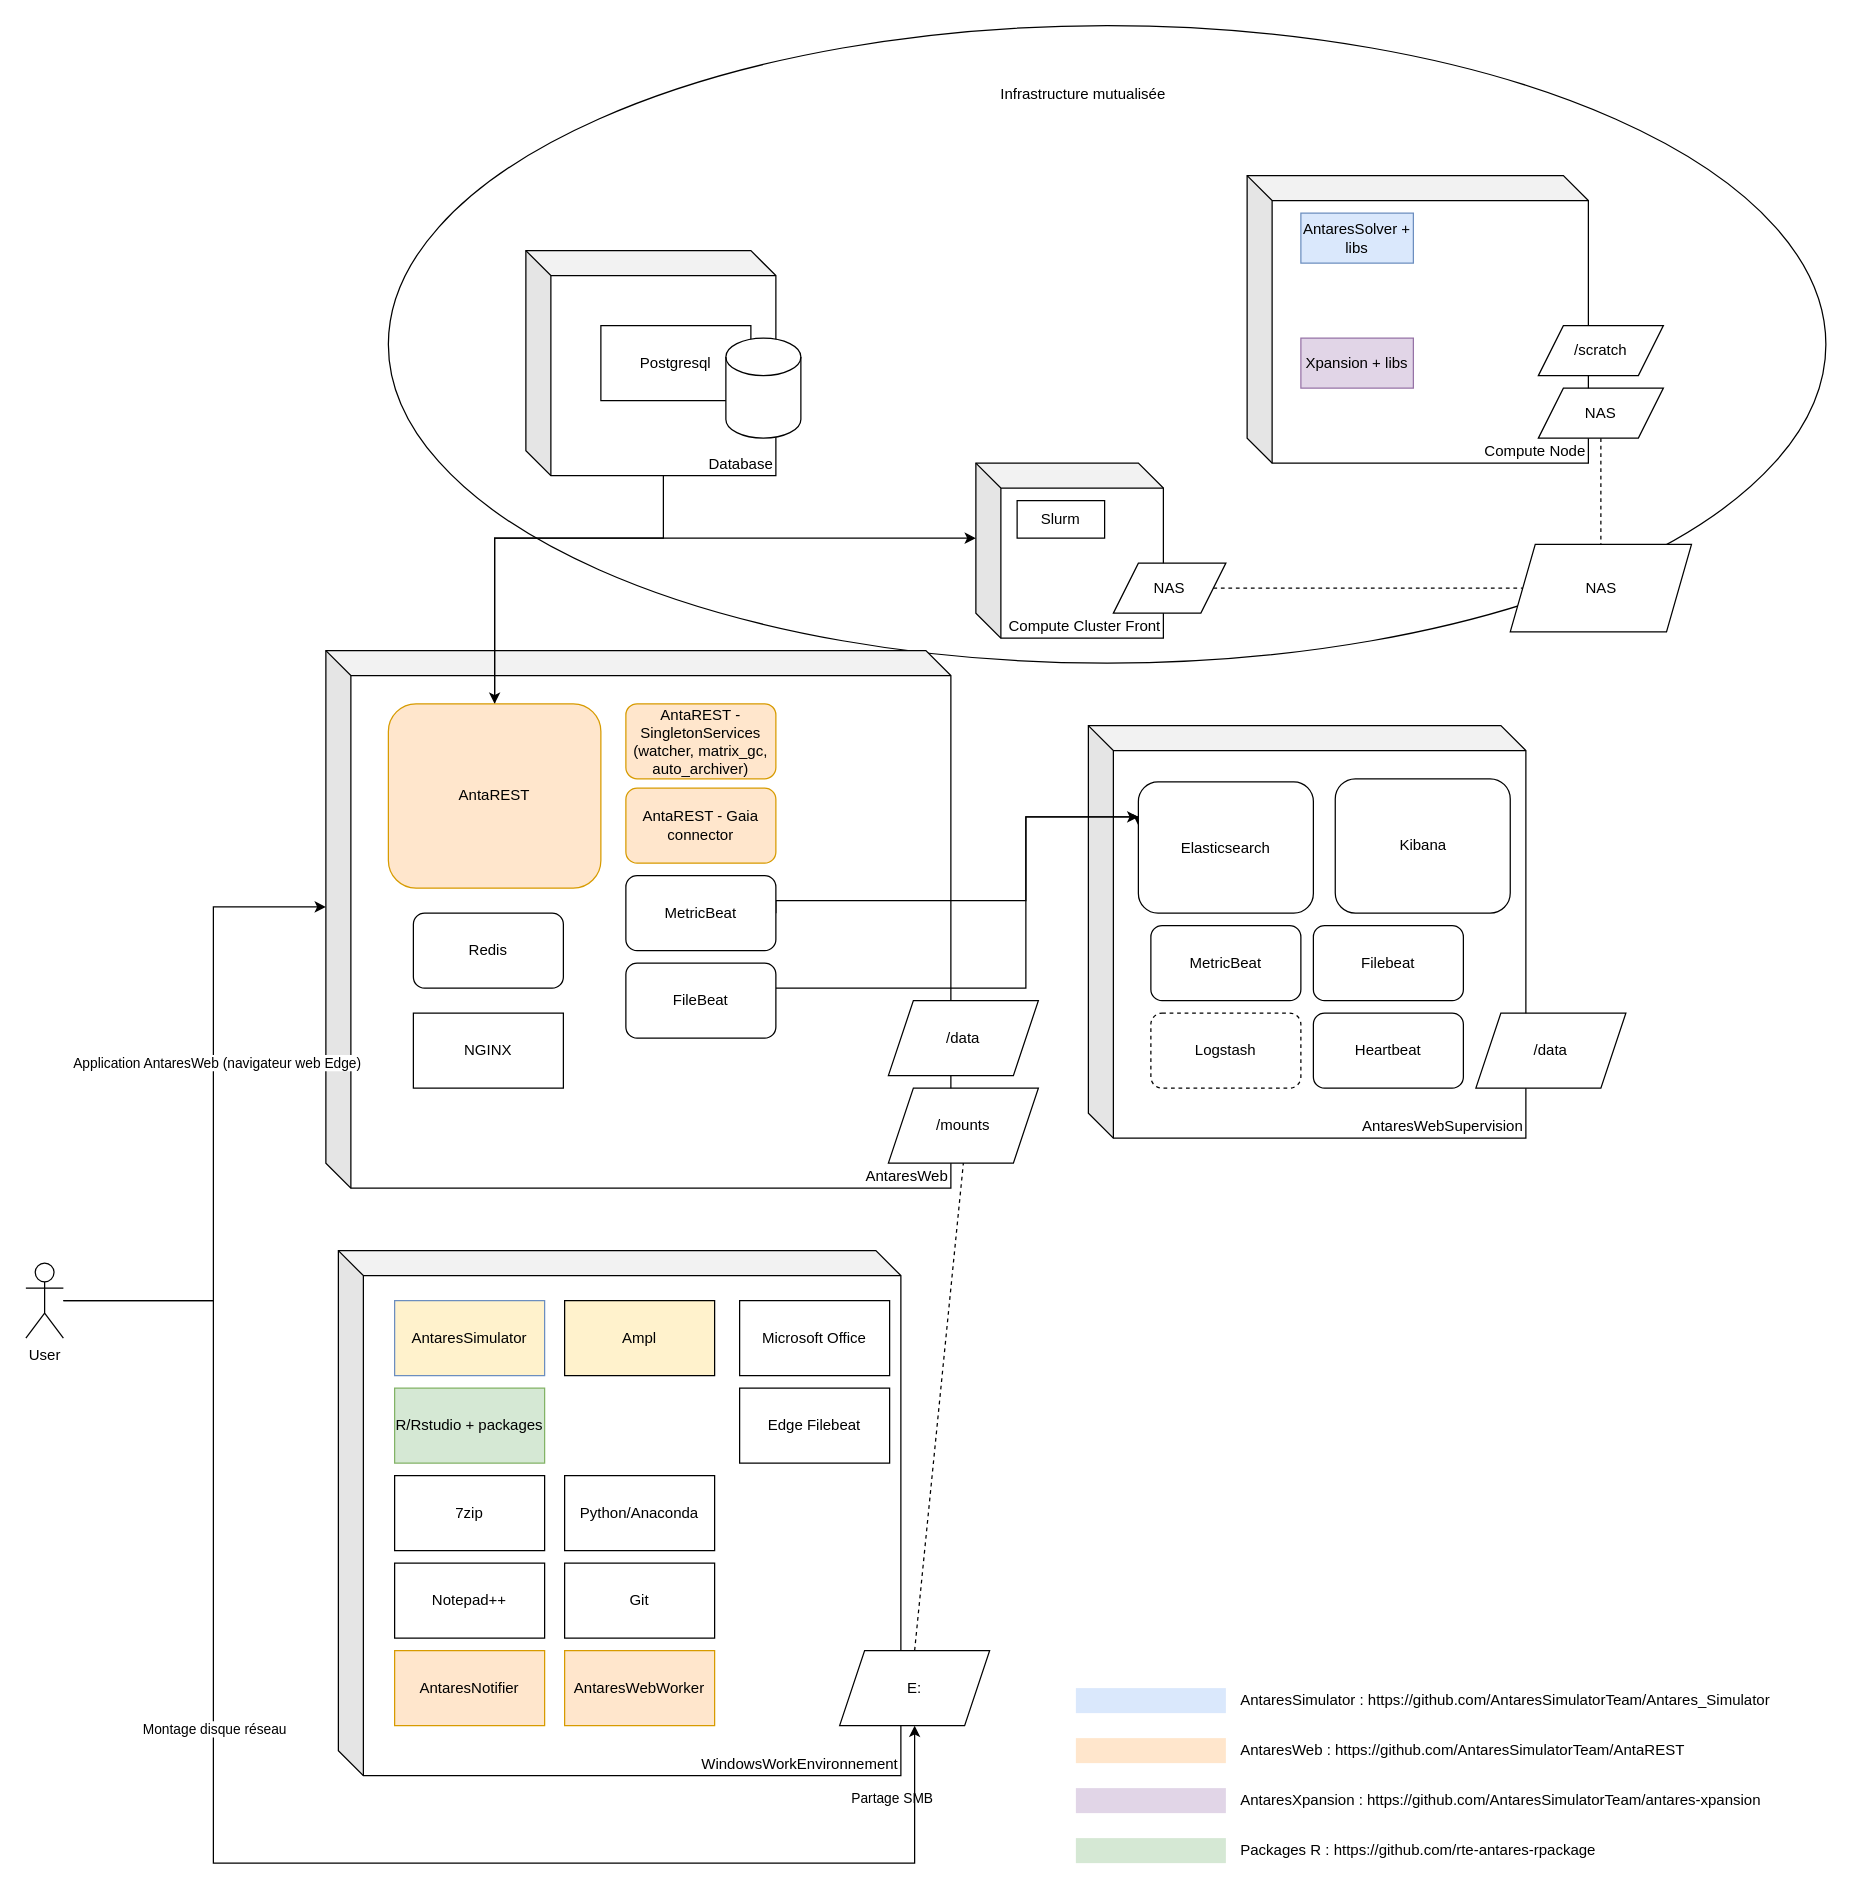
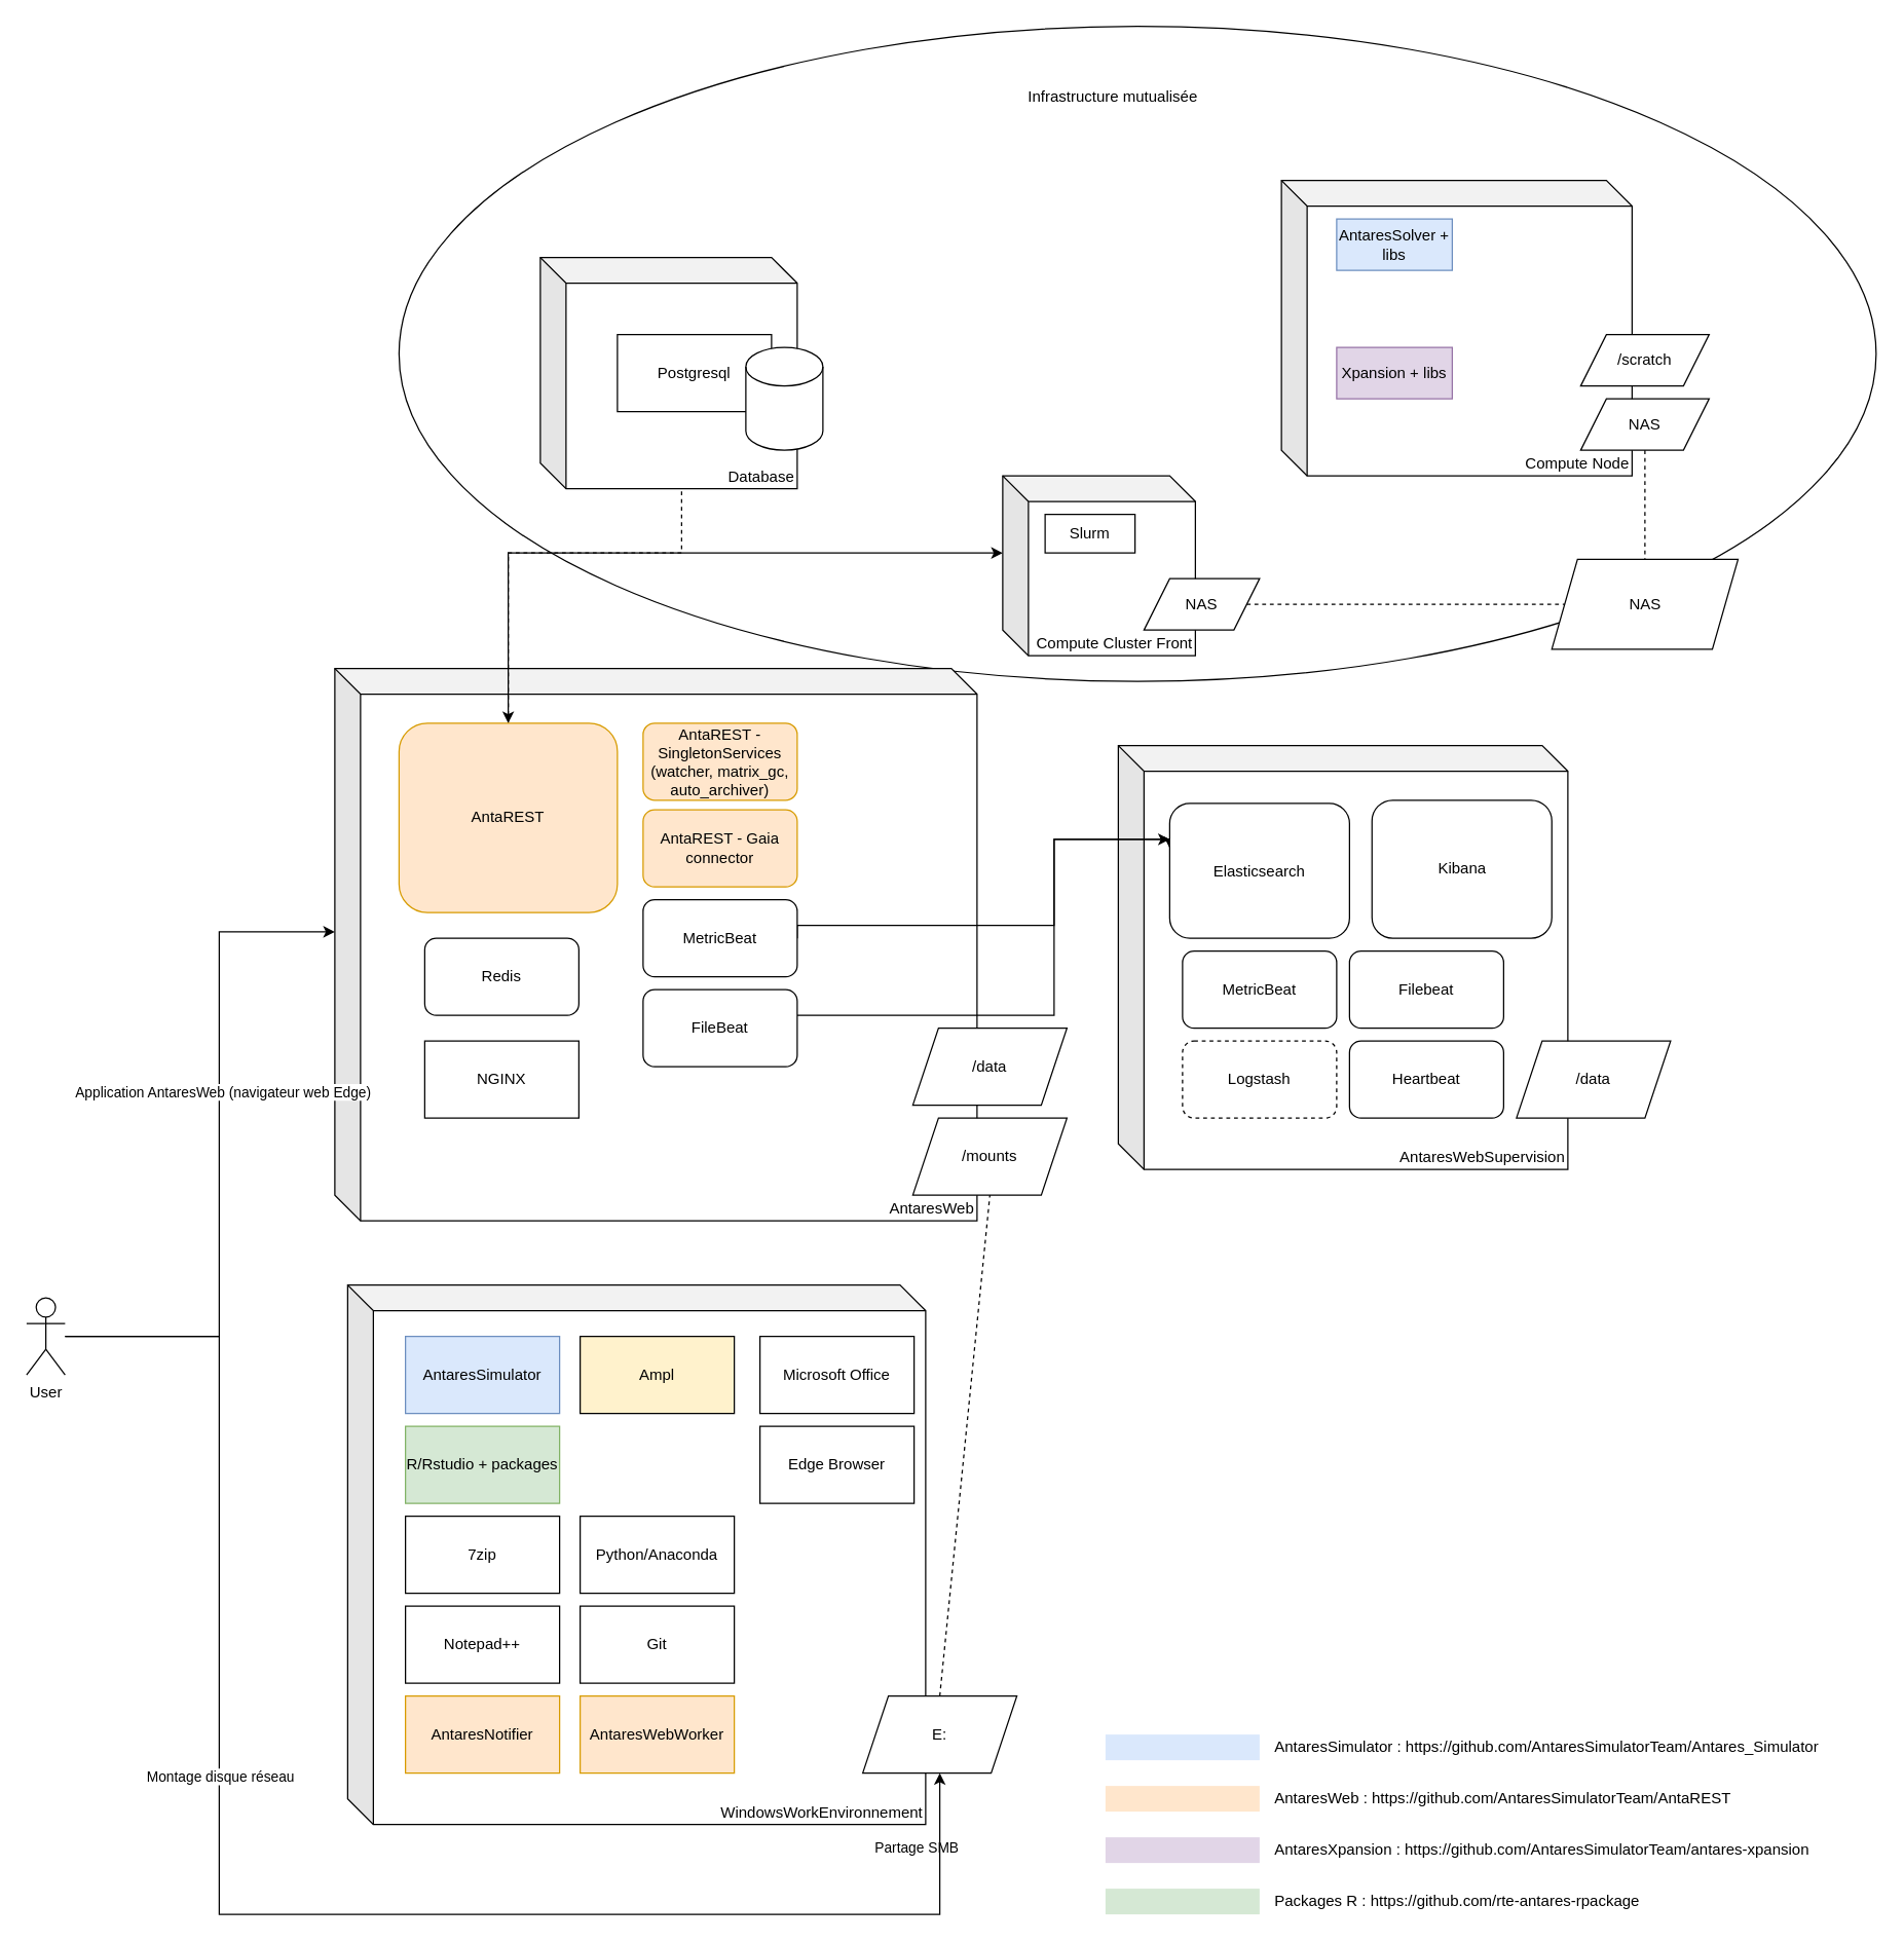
- <mxCell id="11" style="edgeStyle=orthogonalEdgeStyle;rounded=0;orthogonalLoop=1;jettySize=auto;html=1;exitX=0.5;exitY=0;exitDx=0;exitDy=0;entryX=0;entryY=0;entryDx=110;entryDy=180;entryPerimeter=0;startArrow=classic;startFill=1;endArrow=none;endFill=0;" edge="1" parent="1" source="12" target="3"><mxGeometry relative="1" as="geometry"><Array as="points"><mxPoint x="395" y="430" /><mxPoint x="530" y="430" /></Array></mxGeometry></mxCell>
+ <mxCell id="11" style="edgeStyle=orthogonalEdgeStyle;rounded=0;orthogonalLoop=1;jettySize=auto;html=1;exitX=0.5;exitY=0;exitDx=0;exitDy=0;entryX=0;entryY=0;entryDx=110;entryDy=180;entryPerimeter=0;startArrow=classic;startFill=1;endArrow=none;endFill=0;dashed=1;" edge="1" parent="1" source="12" target="3"><mxGeometry relative="1" as="geometry"><Array as="points"><mxPoint x="395" y="430" /><mxPoint x="530" y="430" /></Array></mxGeometry></mxCell>
- <mxCell id="33" value="AntaresSimulator" style="rounded=0;whiteSpace=wrap;html=1;align=center;fillColor=#fff2cc;strokeColor=#6c8ebf;" vertex="1" parent="1"><mxGeometry x="315" y="1040" width="120" height="60" as="geometry" /></mxCell>
+ <mxCell id="33" value="AntaresSimulator" style="rounded=0;whiteSpace=wrap;html=1;align=center;fillColor=#dae8fc;strokeColor=#6c8ebf;" vertex="1" parent="1"><mxGeometry x="315" y="1040" width="120" height="60" as="geometry" /></mxCell>
- <mxCell id="47" value="Edge Filebeat" style="rounded=0;whiteSpace=wrap;html=1;align=center;" vertex="1" parent="1"><mxGeometry x="591" y="1110" width="120" height="60" as="geometry" /></mxCell>
+ <mxCell id="47" value="Edge Browser" style="rounded=0;whiteSpace=wrap;html=1;align=center;" vertex="1" parent="1"><mxGeometry x="591" y="1110" width="120" height="60" as="geometry" /></mxCell>
